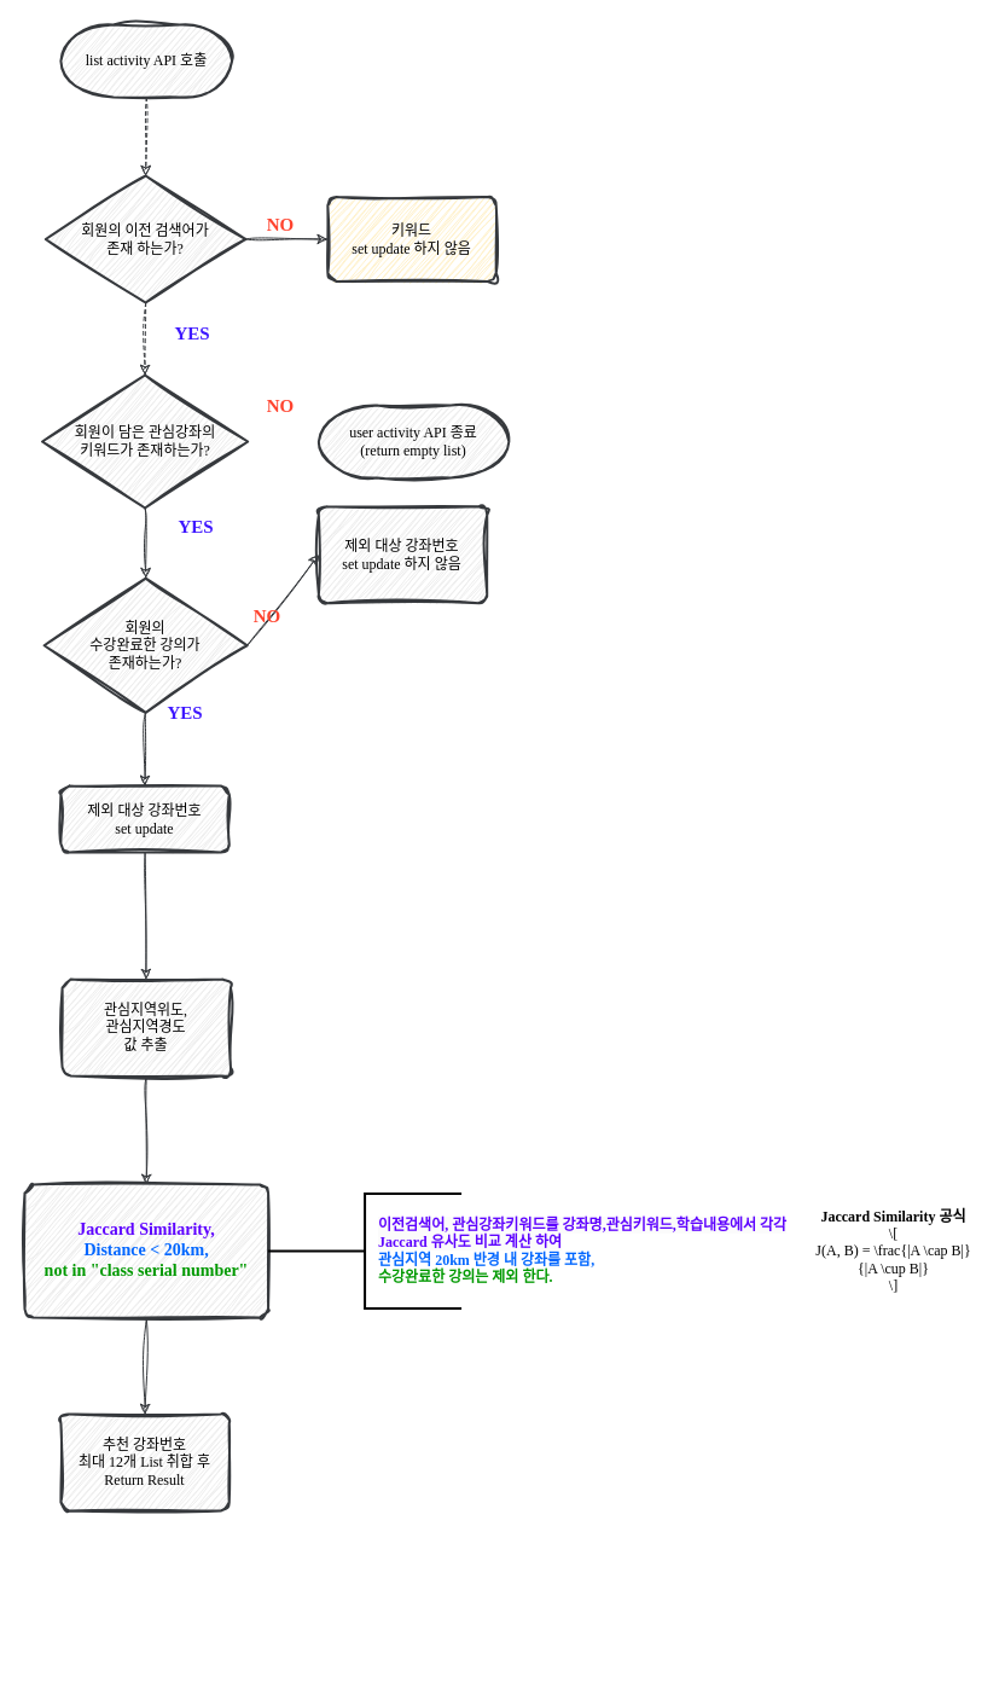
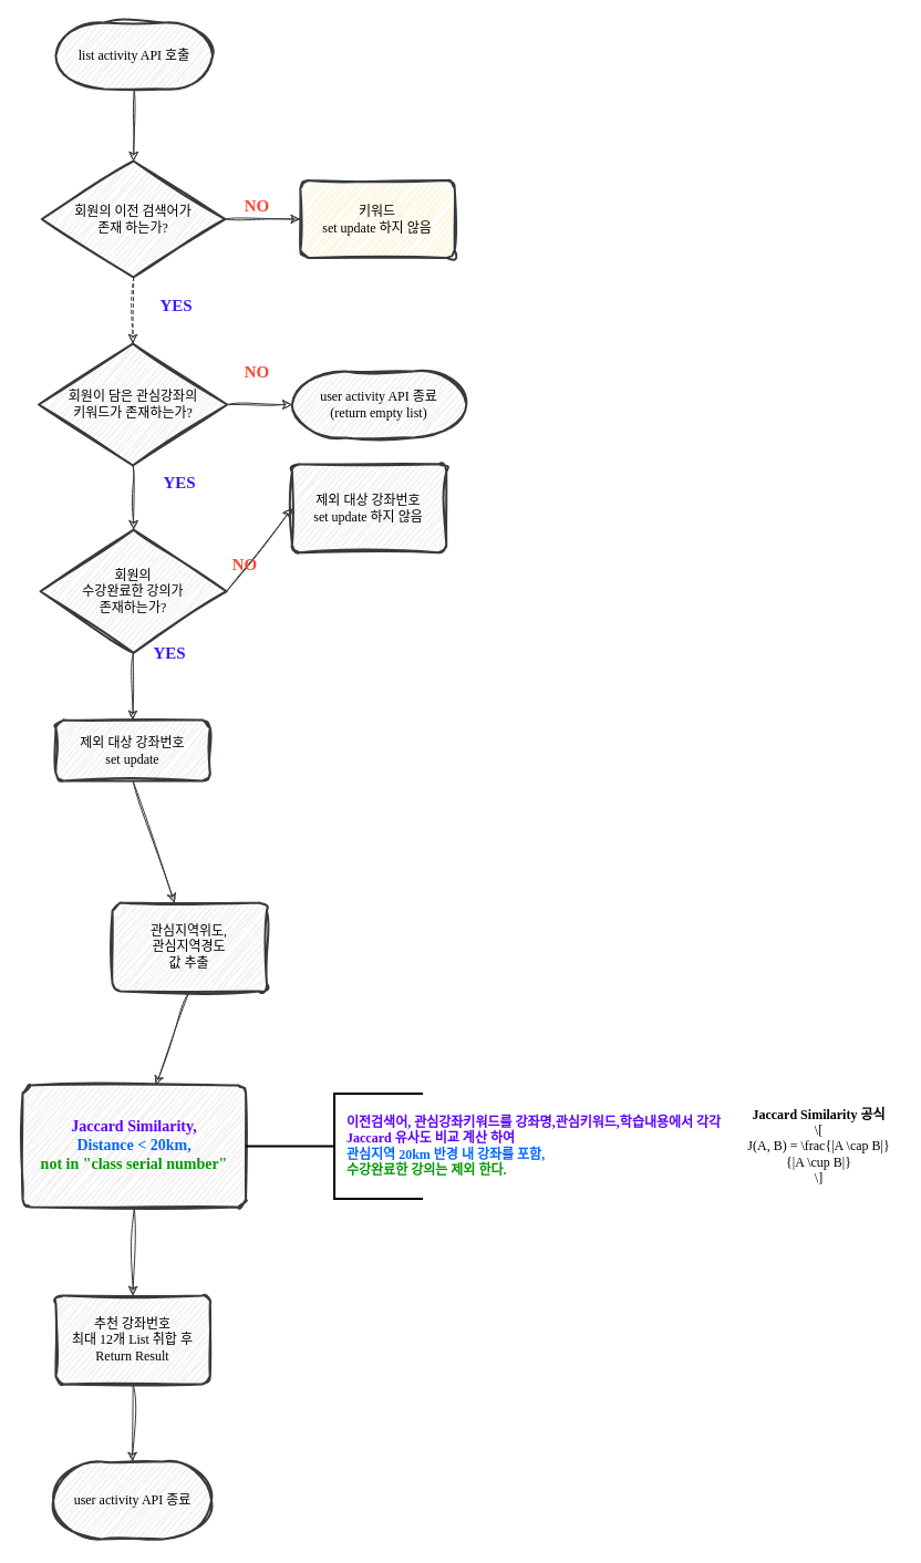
- <mxCell id="3" value="" style="endArrow=classic;html=1;rounded=0;sketch=1;hachureGap=4;jiggle=2;curveFitting=1;fontFamily=Architects Daughter;fontSource=https%3A%2F%2Ffonts.googleapis.com%2Fcss%3Ffamily%3DArchitects%2BDaughter;exitX=0.5;exitY=1;exitDx=0;exitDy=0;exitPerimeter=0;entryX=0.5;entryY=0;entryDx=0;entryDy=0;entryPerimeter=0;fillColor=#eeeeee;strokeColor=#36393d;dashed=1;" parent="1" source="2" target="4" edge="1"><mxGeometry width="50" height="50" relative="1" as="geometry"><mxPoint x="120.36" y="110" as="sourcePoint" /><mxPoint x="120.78" y="130" as="targetPoint" /></mxGeometry></mxCell>
+ <mxCell id="3" value="" style="endArrow=classic;html=1;rounded=0;sketch=1;hachureGap=4;jiggle=2;curveFitting=1;fontFamily=Architects Daughter;fontSource=https%3A%2F%2Ffonts.googleapis.com%2Fcss%3Ffamily%3DArchitects%2BDaughter;exitX=0.5;exitY=1;exitDx=0;exitDy=0;exitPerimeter=0;entryX=0.5;entryY=0;entryDx=0;entryDy=0;entryPerimeter=0;fillColor=#eeeeee;strokeColor=#36393d;" parent="1" source="2" target="4" edge="1"><mxGeometry width="50" height="50" relative="1" as="geometry"><mxPoint x="120.36" y="110" as="sourcePoint" /><mxPoint x="120.78" y="130" as="targetPoint" /></mxGeometry></mxCell>
+ <mxCell id="9" value="" style="endArrow=classic;html=1;rounded=0;sketch=1;hachureGap=4;jiggle=2;curveFitting=1;fontFamily=Architects Daughter;fontSource=https%3A%2F%2Ffonts.googleapis.com%2Fcss%3Ffamily%3DArchitects%2BDaughter;exitX=1;exitY=0.5;exitDx=0;exitDy=0;exitPerimeter=0;entryX=0;entryY=0.5;entryDx=0;entryDy=0;entryPerimeter=0;fillColor=#eeeeee;strokeColor=#36393d;" parent="1" source="8" target="11" edge="1"><mxGeometry width="50" height="50" relative="1" as="geometry"><mxPoint x="453.36" y="252.5" as="sourcePoint" /><mxPoint x="263.36" y="346.5" as="targetPoint" /></mxGeometry></mxCell>
- <mxCell id="12" value="&lt;div&gt;관심지역위도,&lt;/div&gt;&lt;div&gt;관심지역경도&lt;/div&gt;&lt;div&gt;값 추출&lt;/div&gt;" style="rounded=1;whiteSpace=wrap;html=1;absoluteArcSize=1;arcSize=14;strokeWidth=2;sketch=1;hachureGap=4;jiggle=2;curveFitting=1;fontFamily=Architects Daughter;fontSource=https%3A%2F%2Ffonts.googleapis.com%2Fcss%3Ffamily%3DArchitects%2BDaughter;fillColor=#eeeeee;strokeColor=#36393d;" parent="1" vertex="1"><mxGeometry x="51.09" y="810" width="139.38" height="80" as="geometry" /></mxCell>
+ <mxCell id="12" value="&lt;div&gt;관심지역위도,&lt;/div&gt;&lt;div&gt;관심지역경도&lt;/div&gt;&lt;div&gt;값 추출&lt;/div&gt;" style="rounded=1;whiteSpace=wrap;html=1;absoluteArcSize=1;arcSize=14;strokeWidth=2;sketch=1;hachureGap=4;jiggle=2;curveFitting=1;fontFamily=Architects Daughter;fontSource=https%3A%2F%2Ffonts.googleapis.com%2Fcss%3Ffamily%3DArchitects%2BDaughter;fillColor=#eeeeee;strokeColor=#36393d;" parent="1" vertex="1"><mxGeometry x="101.09" y="815" width="139.38" height="80" as="geometry" /></mxCell>
+ <mxCell id="20" value="" style="endArrow=classic;html=1;rounded=0;sketch=1;hachureGap=4;jiggle=2;curveFitting=1;fontFamily=Architects Daughter;fontSource=https%3A%2F%2Ffonts.googleapis.com%2Fcss%3Ffamily%3DArchitects%2BDaughter;exitX=0.5;exitY=1;exitDx=0;exitDy=0;entryX=0.5;entryY=0;entryDx=0;entryDy=0;fillColor=#eeeeee;strokeColor=#36393d;entryPerimeter=0;" parent="1" source="16" target="19" edge="1"><mxGeometry width="50" height="50" relative="1" as="geometry"><mxPoint x="119.79" y="1530" as="sourcePoint" /><mxPoint x="119.79" y="1580" as="targetPoint" /></mxGeometry></mxCell>
+ <mxCell id="19" value="user activity API 종료" style="strokeWidth=2;html=1;shape=mxgraph.flowchart.terminator;whiteSpace=wrap;sketch=1;hachureGap=4;jiggle=2;curveFitting=1;fontFamily=Architects Daughter;fontSource=https%3A%2F%2Ffonts.googleapis.com%2Fcss%3Ffamily%3DArchitects%2BDaughter;labelBackgroundColor=none;fontStyle=0;fillColor=#eeeeee;strokeColor=#36393d;" parent="1" vertex="1"><mxGeometry x="47.61" y="1320" width="142.92" height="70" as="geometry" /></mxCell>
